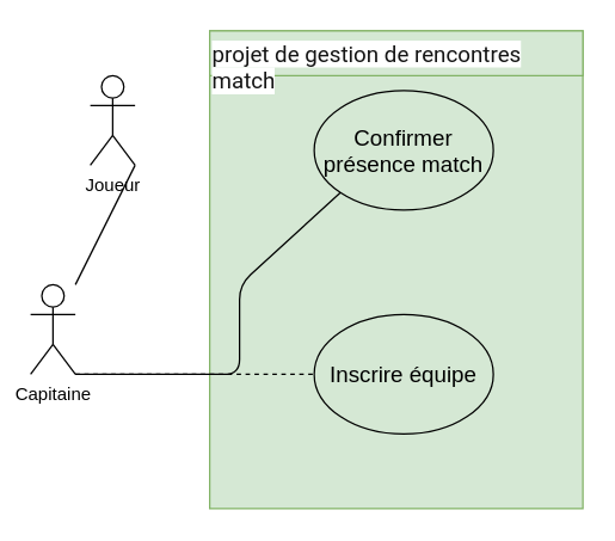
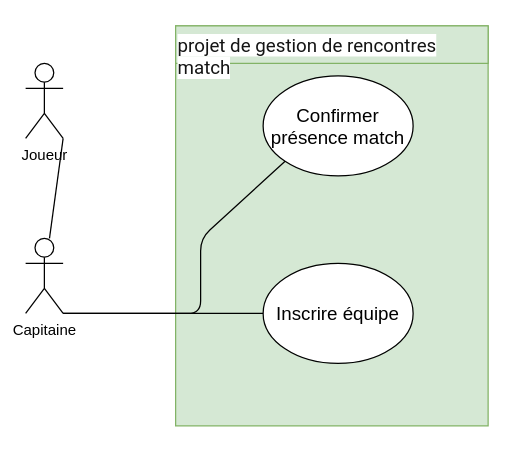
- <mxCell id="2" value="Joueur" style="shape=umlActor;verticalLabelPosition=bottom;verticalAlign=top;html=1;outlineConnect=0;" parent="1" vertex="1"><mxGeometry x="60" y="50" width="30" height="60" as="geometry" /></mxCell>
+ <mxCell id="2" value="Joueur" style="shape=umlActor;verticalLabelPosition=bottom;verticalAlign=top;html=1;outlineConnect=0;" parent="1" vertex="1"><mxGeometry x="20" y="50" width="30" height="60" as="geometry" /></mxCell>
- <mxCell id="7" value="Confirmer présence match" style="ellipse;whiteSpace=wrap;html=1;fontSize=15;fillColor=#d5e8d4;" parent="1" vertex="1"><mxGeometry x="210" y="60" width="120" height="80" as="geometry" /></mxCell>
+ <mxCell id="7" value="Confirmer présence match" style="ellipse;whiteSpace=wrap;html=1;fontSize=15;" parent="1" vertex="1"><mxGeometry x="210" y="60" width="120" height="80" as="geometry" /></mxCell>
- <mxCell id="8" value="" style="endArrow=none;html=1;fontSize=15;exitX=1;exitY=1;exitDx=0;exitDy=0;exitPerimeter=0;entryX=0;entryY=0.5;entryDx=0;entryDy=0;dashed=1;" parent="1" source="3" target="6" edge="1"><mxGeometry width="50" height="50" relative="1" as="geometry"><mxPoint x="250" y="170" as="sourcePoint" /><mxPoint x="300" y="120" as="targetPoint" /></mxGeometry></mxCell>
+ <mxCell id="8" value="" style="endArrow=none;html=1;fontSize=15;exitX=1;exitY=1;exitDx=0;exitDy=0;exitPerimeter=0;entryX=0;entryY=0.5;entryDx=0;entryDy=0;" parent="1" source="3" target="6" edge="1"><mxGeometry width="50" height="50" relative="1" as="geometry"><mxPoint x="250" y="170" as="sourcePoint" /><mxPoint x="300" y="120" as="targetPoint" /></mxGeometry></mxCell>
- <mxCell id="6" value="Inscrire équipe" style="ellipse;whiteSpace=wrap;html=1;fontSize=15;fillColor=#d5e8d4;" parent="1" vertex="1"><mxGeometry x="210" y="210" width="120" height="80" as="geometry" /></mxCell>
+ <mxCell id="6" value="Inscrire équipe" style="ellipse;whiteSpace=wrap;html=1;fontSize=15;" parent="1" vertex="1"><mxGeometry x="210" y="210" width="120" height="80" as="geometry" /></mxCell>
